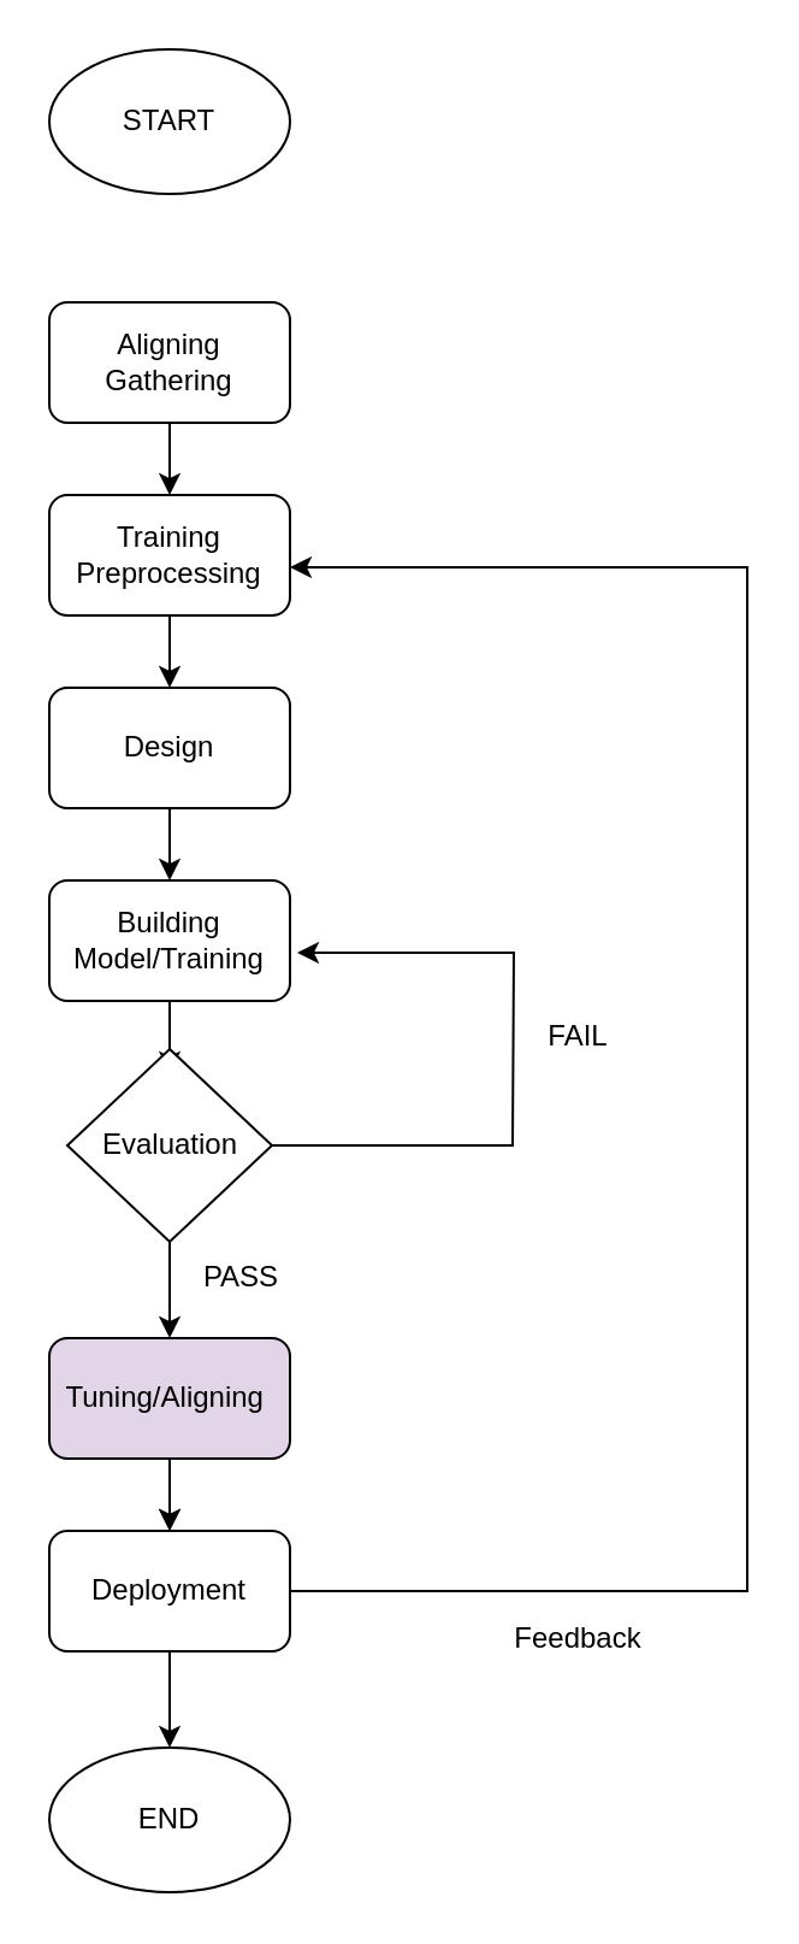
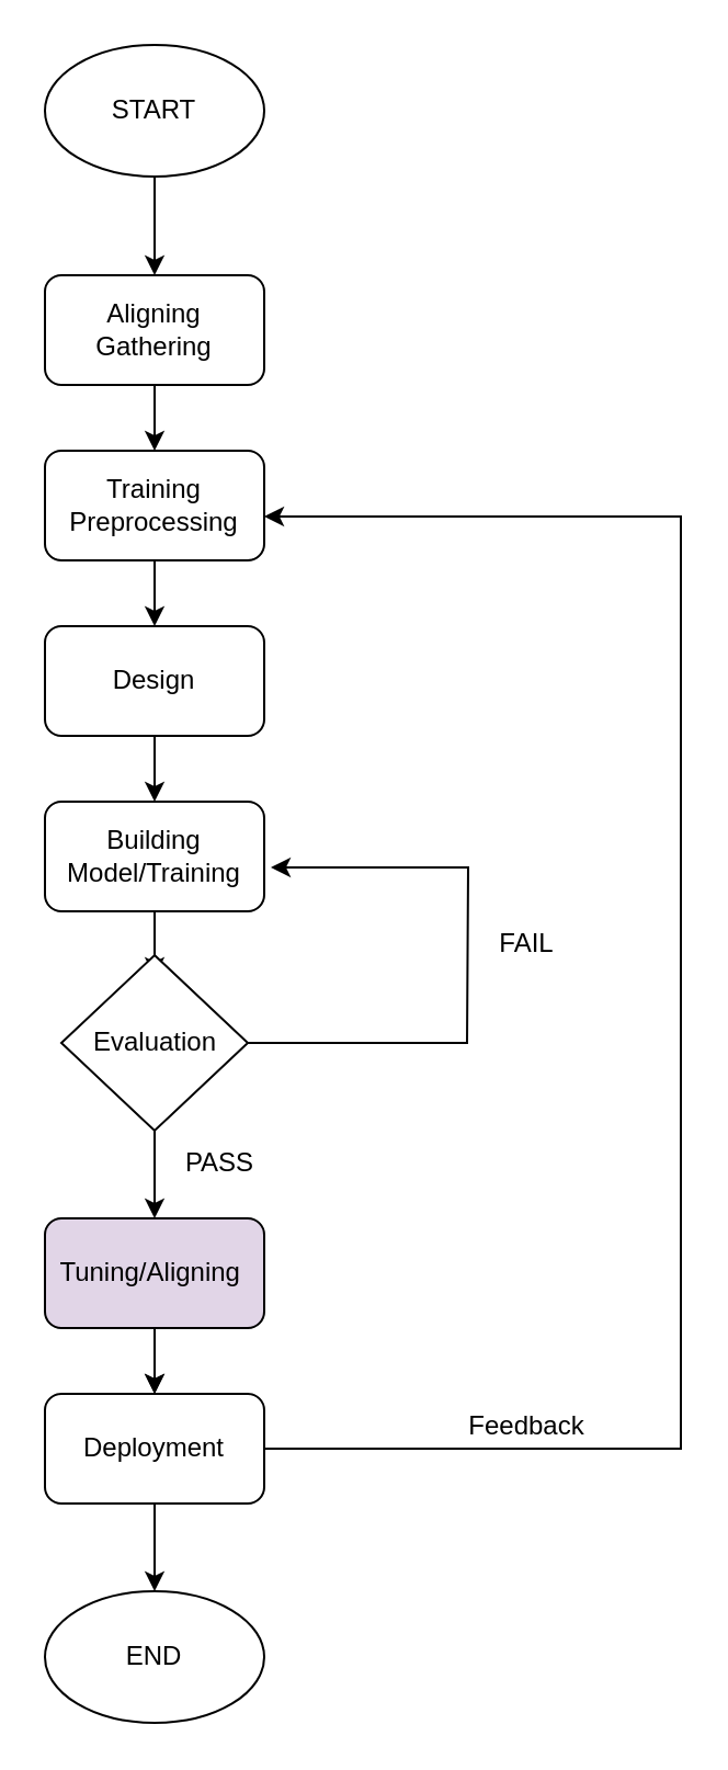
+ <mxCell id="4" value="" style="endArrow=classic;html=1;rounded=0;exitX=0.5;exitY=1;exitDx=0;exitDy=0;entryX=0.5;entryY=0;entryDx=0;entryDy=0;" edge="1" parent="1" source="2" target="3"><mxGeometry width="50" height="50" relative="1" as="geometry"><mxPoint x="70" y="105" as="sourcePoint" /><mxPoint x="70" y="125" as="targetPoint" /></mxGeometry></mxCell>
- <mxCell id="22" value="Feedback" style="text;strokeColor=none;align=center;fillColor=none;html=1;verticalAlign=middle;whiteSpace=wrap;rounded=0;" vertex="1" parent="1"><mxGeometry x="210" y="665" width="60" height="30" as="geometry" /></mxCell>
+ <mxCell id="22" value="Feedback" style="text;strokeColor=none;align=center;fillColor=none;html=1;verticalAlign=middle;whiteSpace=wrap;rounded=0;" vertex="1" parent="1"><mxGeometry x="210" y="635" width="60" height="30" as="geometry" /></mxCell>
